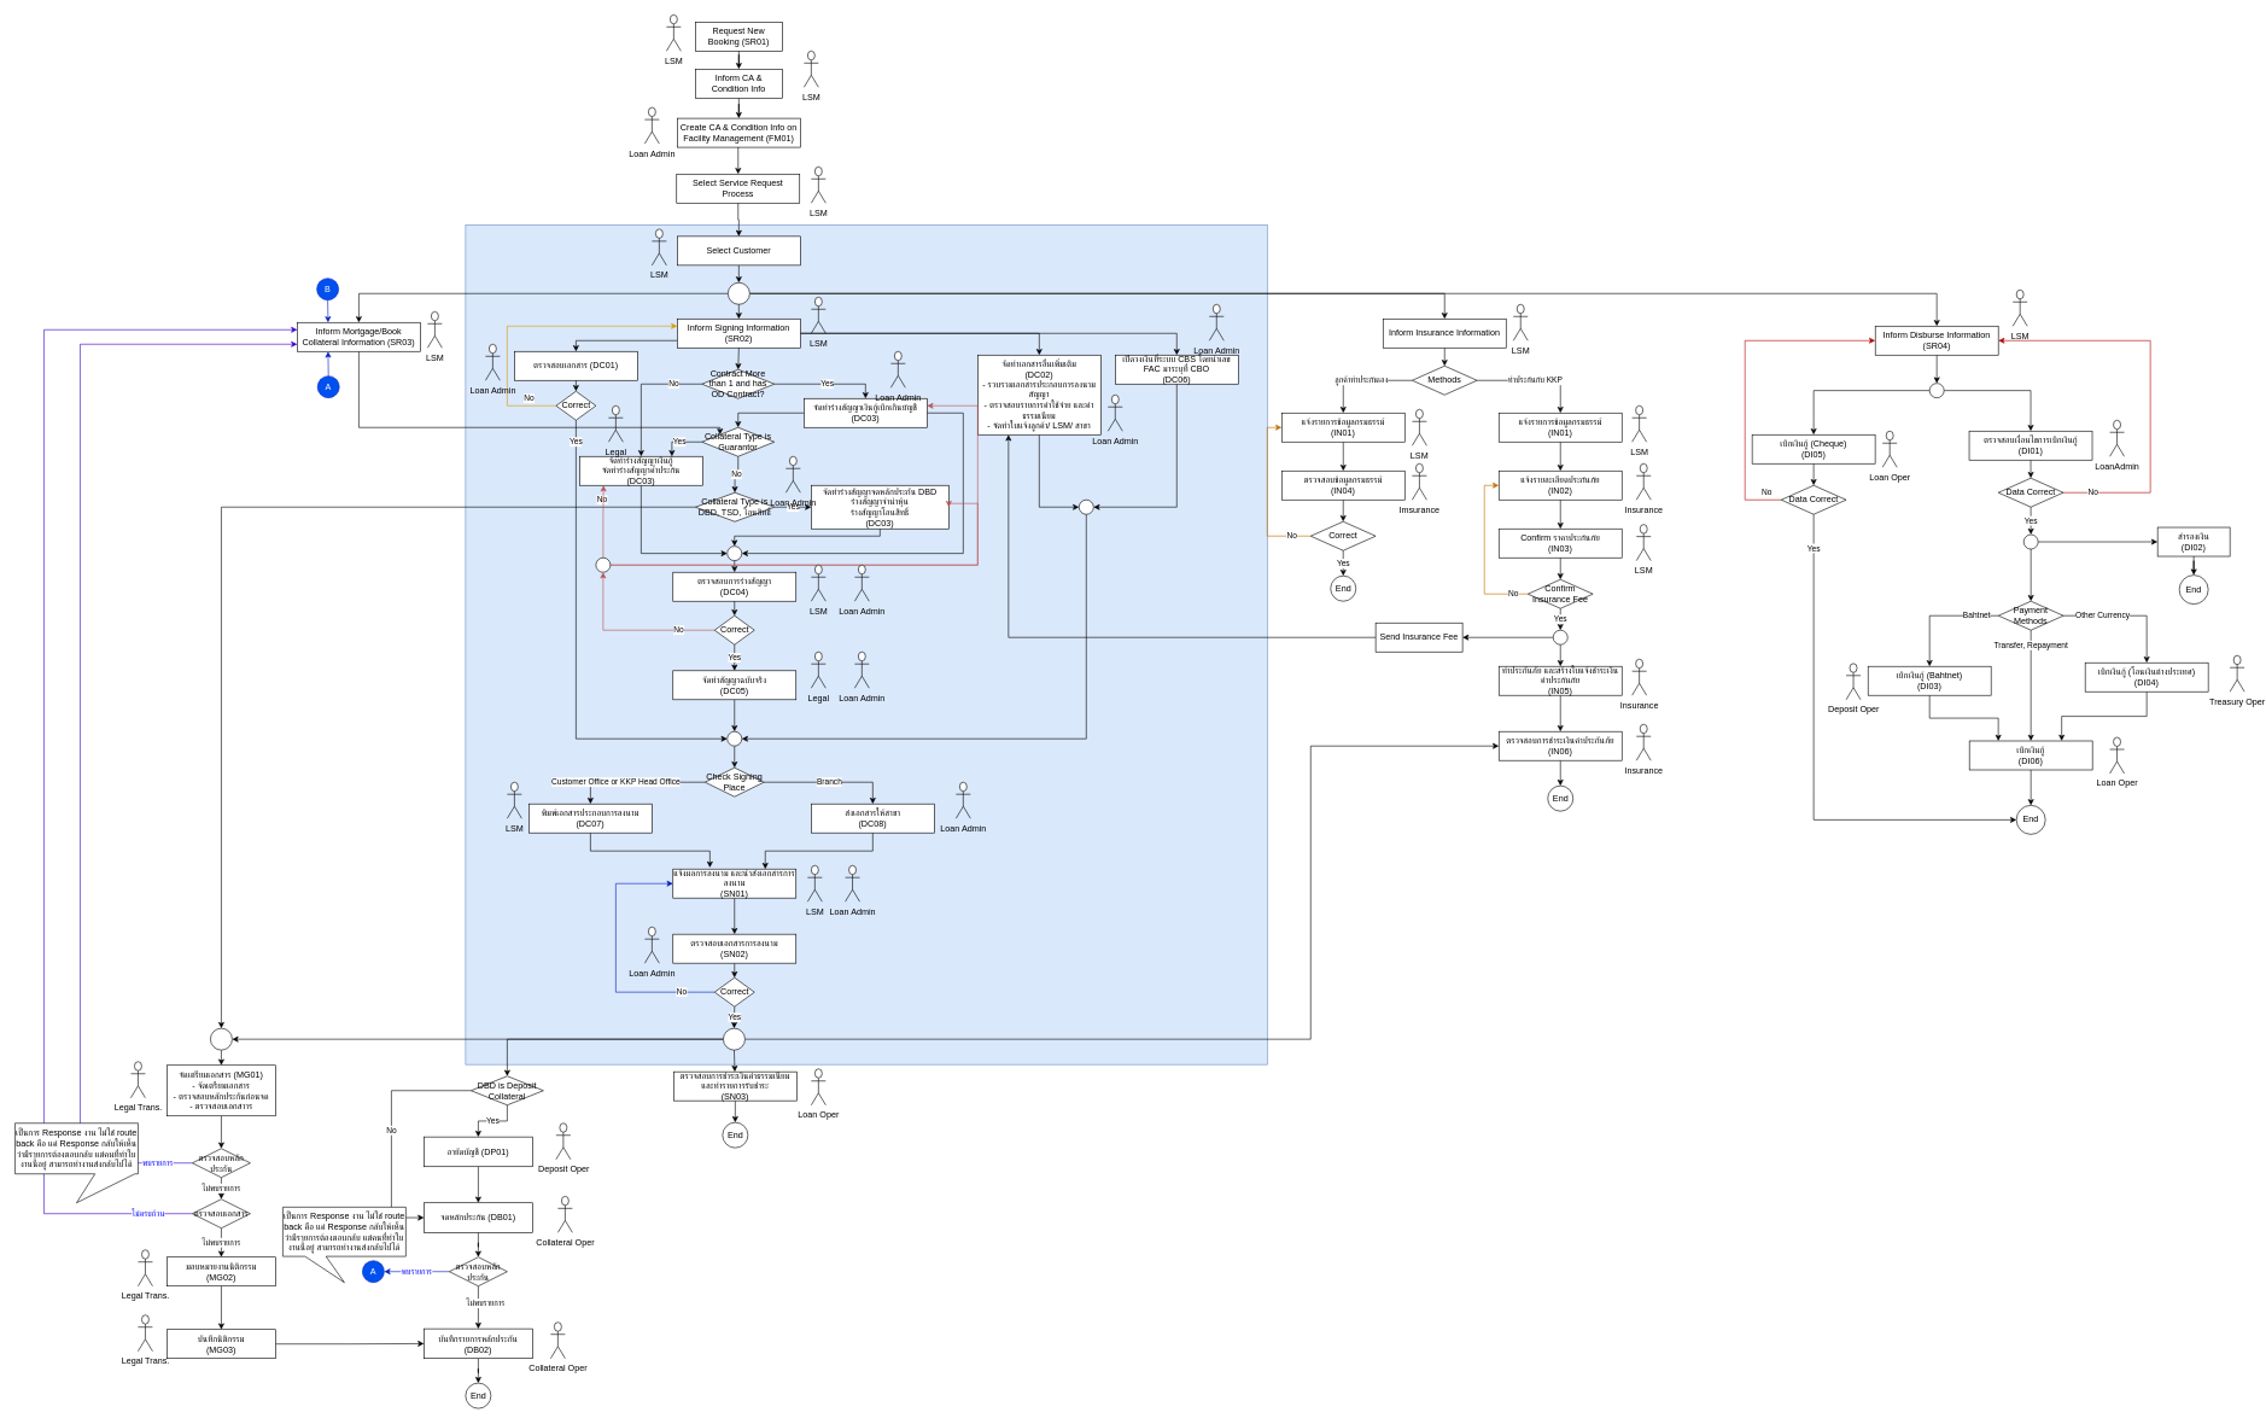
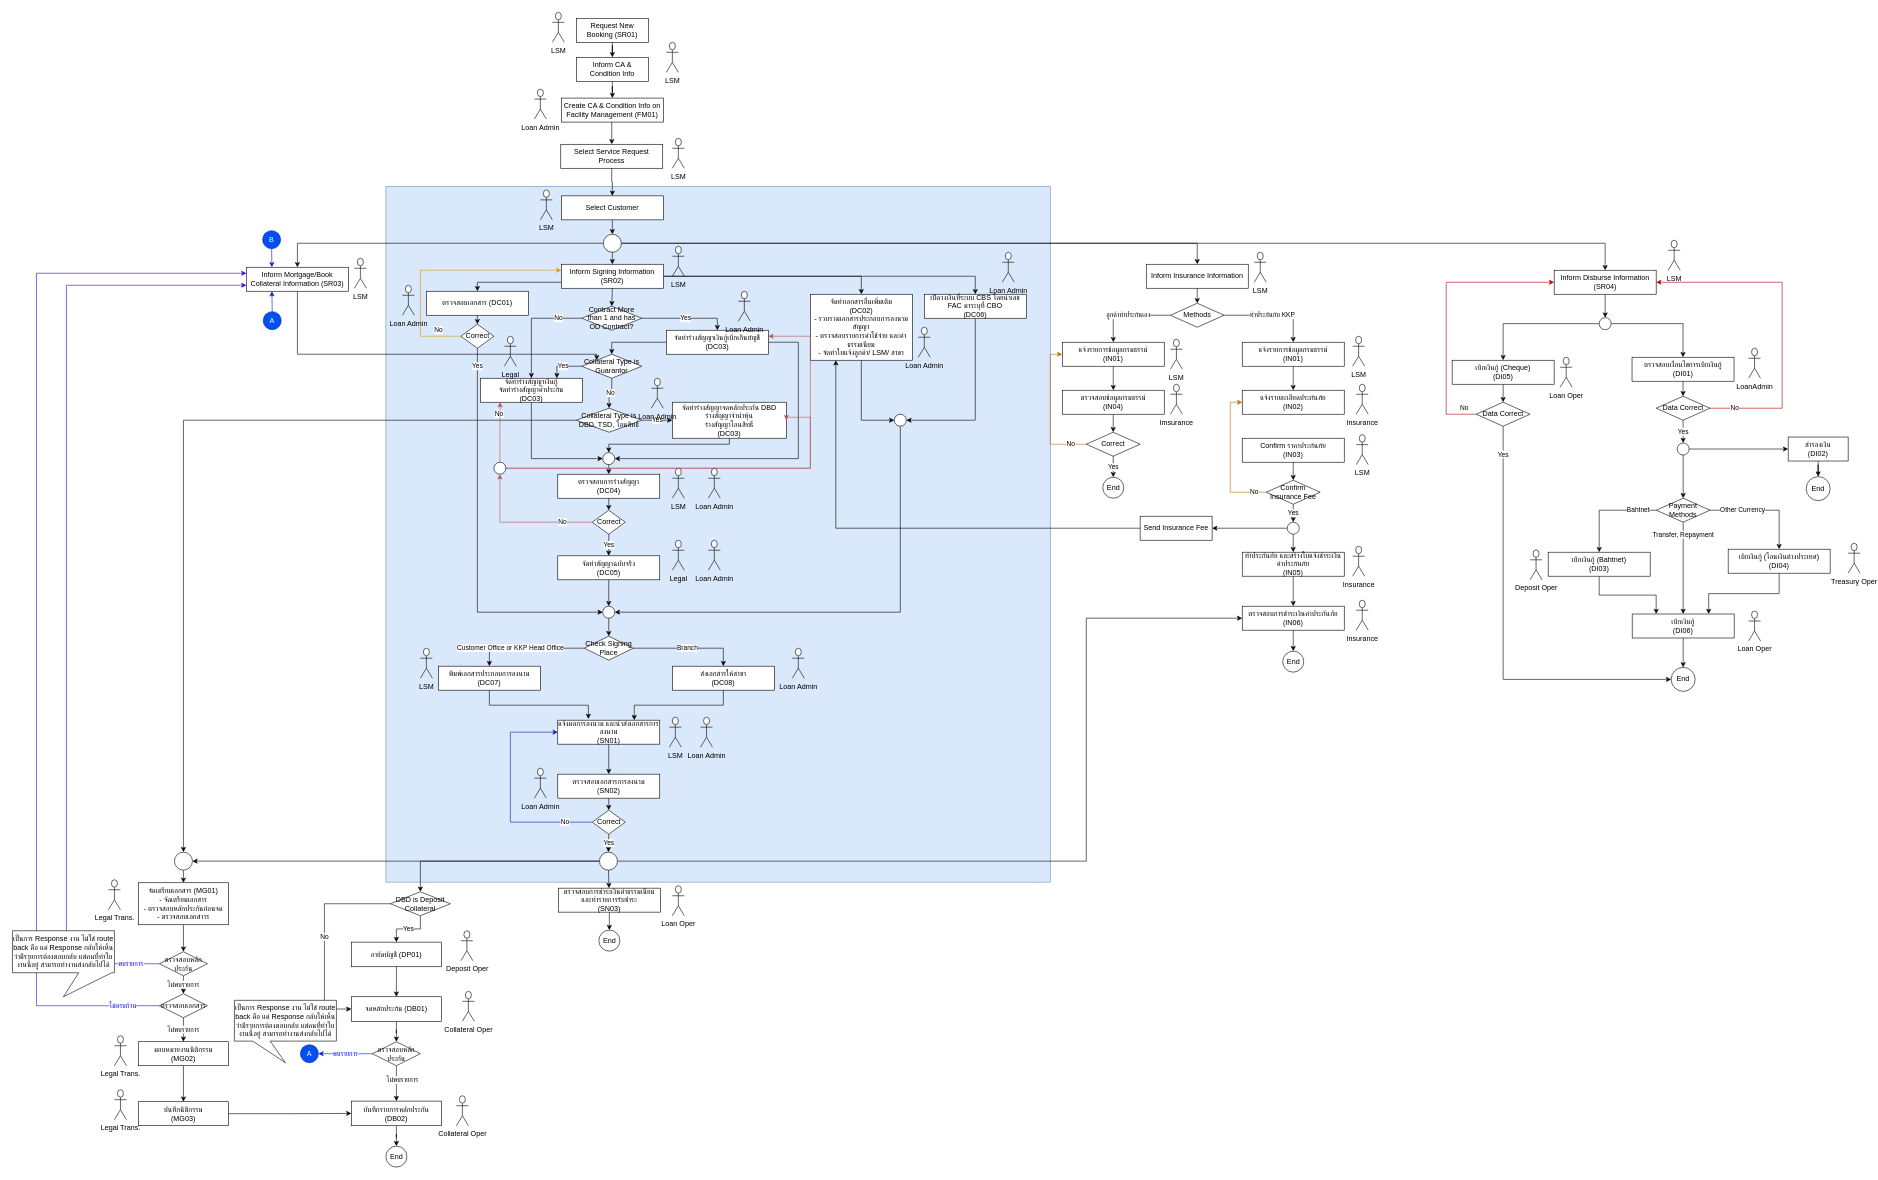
- <mxCell id="171" style="edgeStyle=orthogonalEdgeStyle;rounded=0;orthogonalLoop=1;jettySize=auto;html=1;exitX=0.5;exitY=1;exitDx=0;exitDy=0;entryX=0.5;entryY=0;entryDx=0;entryDy=0;fontColor=#000000;" parent="1" source="172" target="178" edge="1"><mxGeometry relative="1" as="geometry"><mxPoint x="2155.005" y="720" as="targetPoint" /></mxGeometry></mxCell>
